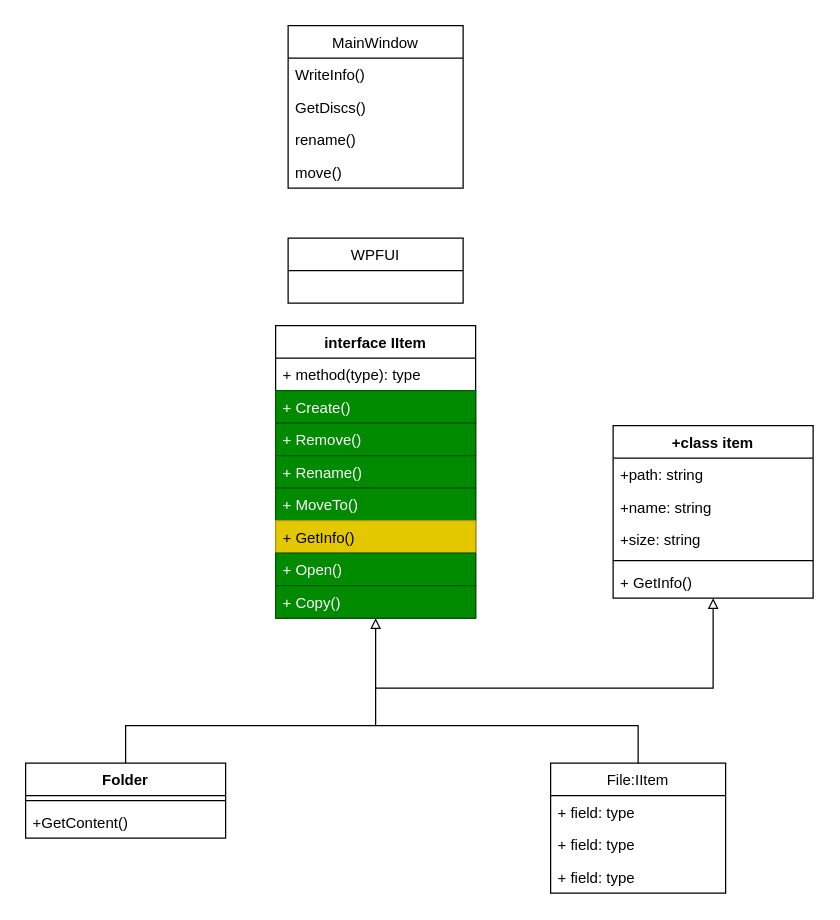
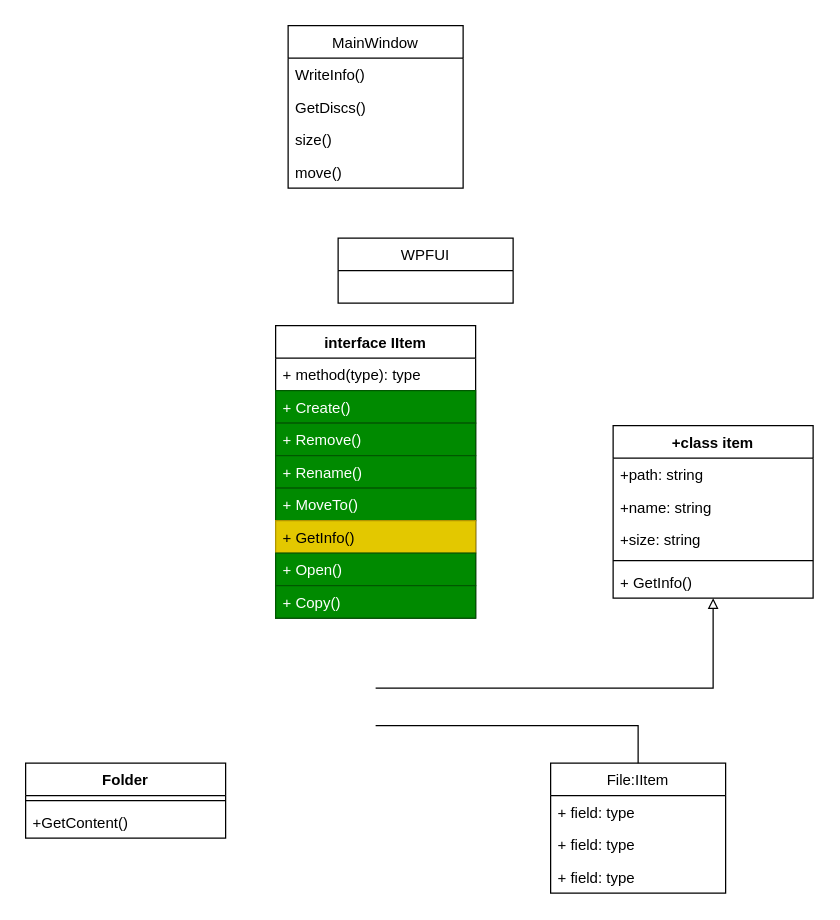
- <mxCell id="11" value="rename()" style="text;strokeColor=none;fillColor=none;align=left;verticalAlign=top;spacingLeft=4;spacingRight=4;overflow=hidden;rotatable=0;points=[[0,0.5],[1,0.5]];portConstraint=eastwest;" parent="8" vertex="1"><mxGeometry y="78" width="140" height="26" as="geometry" /></mxCell>
+ <mxCell id="11" value="size()" style="text;strokeColor=none;fillColor=none;align=left;verticalAlign=top;spacingLeft=4;spacingRight=4;overflow=hidden;rotatable=0;points=[[0,0.5],[1,0.5]];portConstraint=eastwest;" parent="8" vertex="1"><mxGeometry y="78" width="140" height="26" as="geometry" /></mxCell>
- <mxCell id="2" value="WPFUI" style="swimlane;fontStyle=0;childLayout=stackLayout;horizontal=1;startSize=26;fillColor=none;horizontalStack=0;resizeParent=1;resizeParentMax=0;resizeLast=0;collapsible=1;marginBottom=0;" parent="1" vertex="1"><mxGeometry x="230" y="190" width="140" height="52" as="geometry" /></mxCell>
+ <mxCell id="2" value="WPFUI" style="swimlane;fontStyle=0;childLayout=stackLayout;horizontal=1;startSize=26;fillColor=none;horizontalStack=0;resizeParent=1;resizeParentMax=0;resizeLast=0;collapsible=1;marginBottom=0;" parent="1" vertex="1"><mxGeometry x="270" y="190" width="140" height="52" as="geometry" /></mxCell>
- <mxCell id="13" style="edgeStyle=orthogonalEdgeStyle;rounded=0;orthogonalLoop=1;jettySize=auto;html=1;startArrow=block;startFill=0;endArrow=none;endFill=0;" edge="1" parent="1" source="14" target="23"><mxGeometry relative="1" as="geometry"><Array as="points"><mxPoint x="300" y="580" /><mxPoint x="100" y="580" /></Array></mxGeometry></mxCell>
